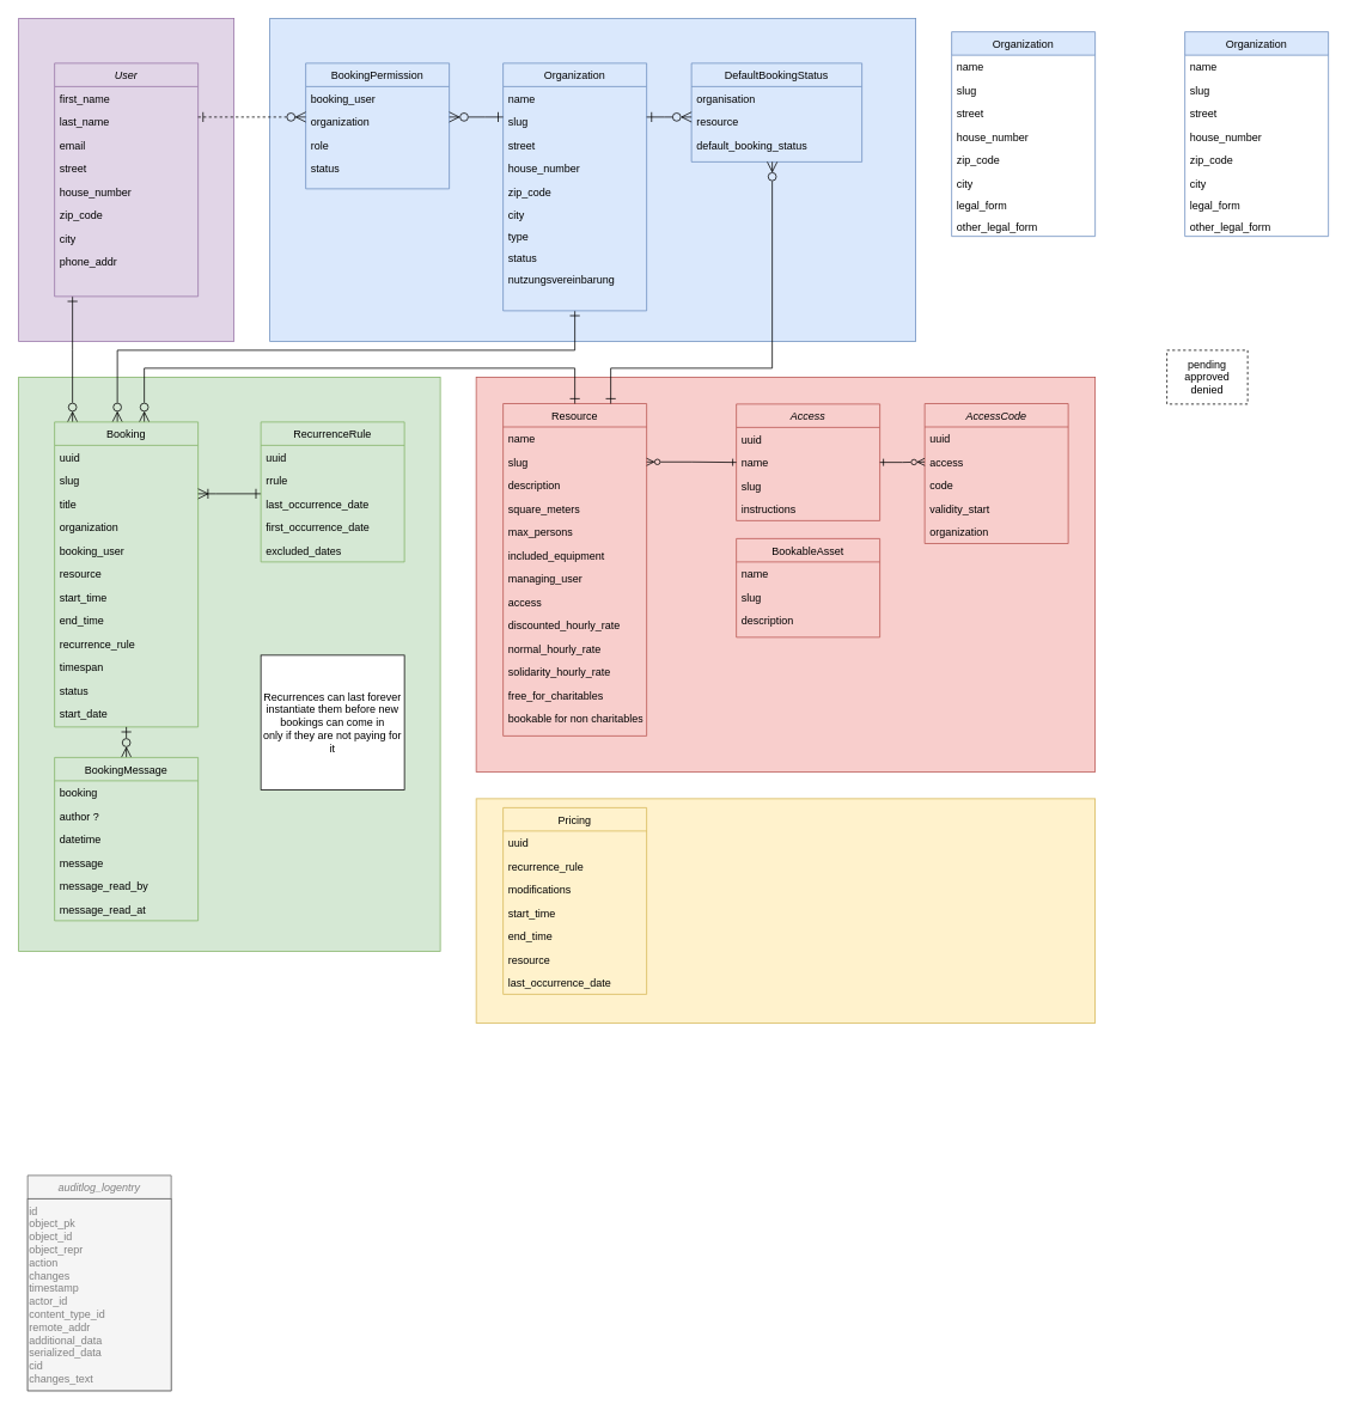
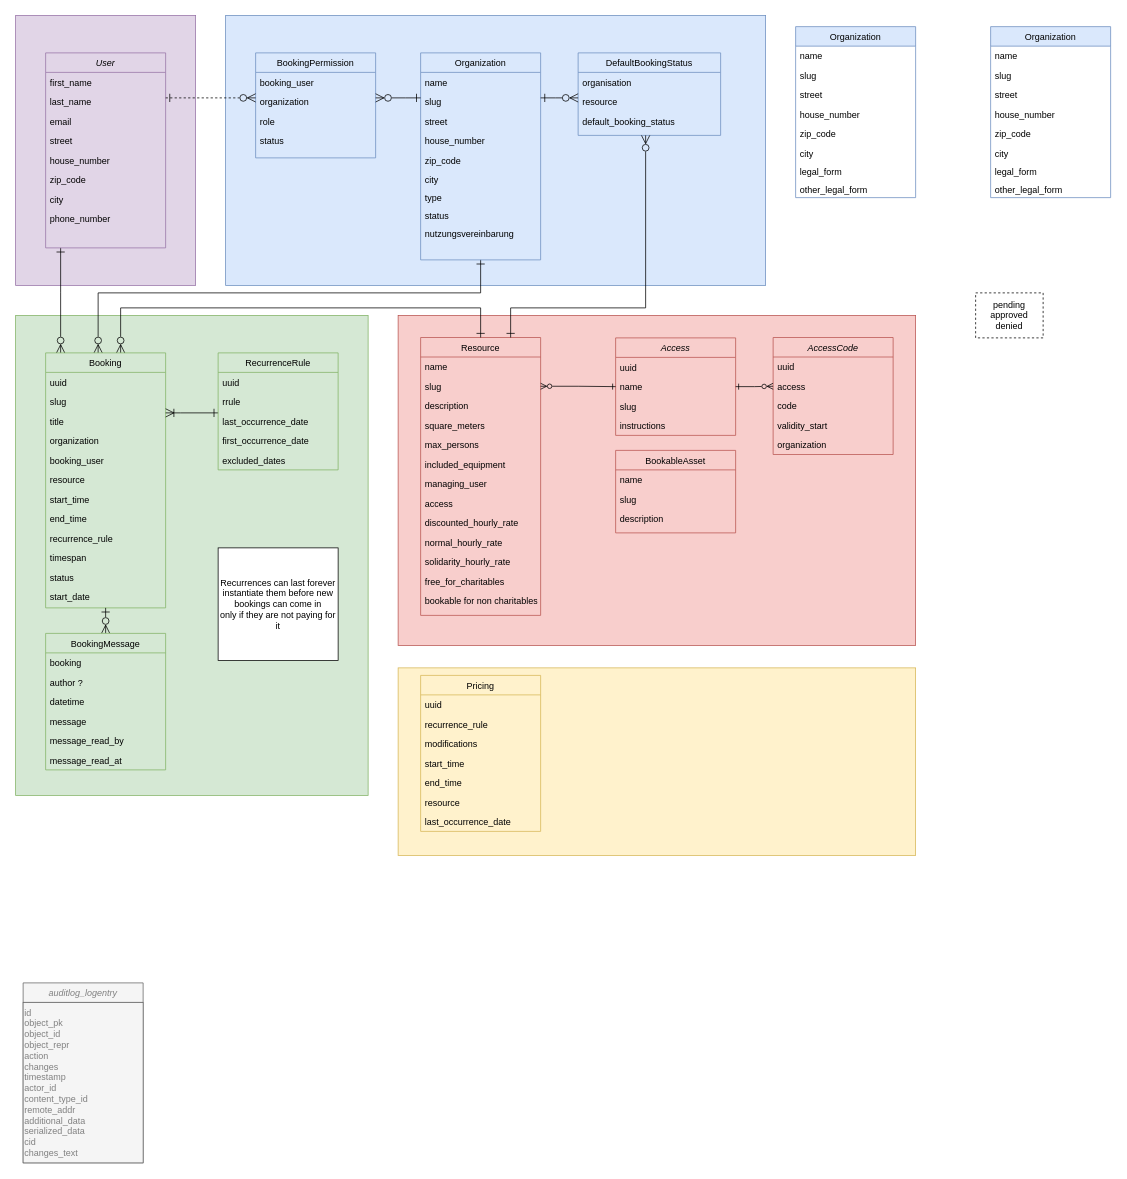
- <mxCell id="15" value="phone_addr" style="text;align=left;verticalAlign=top;spacingLeft=4;spacingRight=4;overflow=hidden;rotatable=0;points=[[0,0.5],[1,0.5]];portConstraint=eastwest;rounded=0;shadow=0;html=0;" parent="7" vertex="1"><mxGeometry y="208" width="160" height="26" as="geometry" /></mxCell>
+ <mxCell id="15" value="phone_number" style="text;align=left;verticalAlign=top;spacingLeft=4;spacingRight=4;overflow=hidden;rotatable=0;points=[[0,0.5],[1,0.5]];portConstraint=eastwest;rounded=0;shadow=0;html=0;" parent="7" vertex="1"><mxGeometry y="208" width="160" height="26" as="geometry" /></mxCell>
